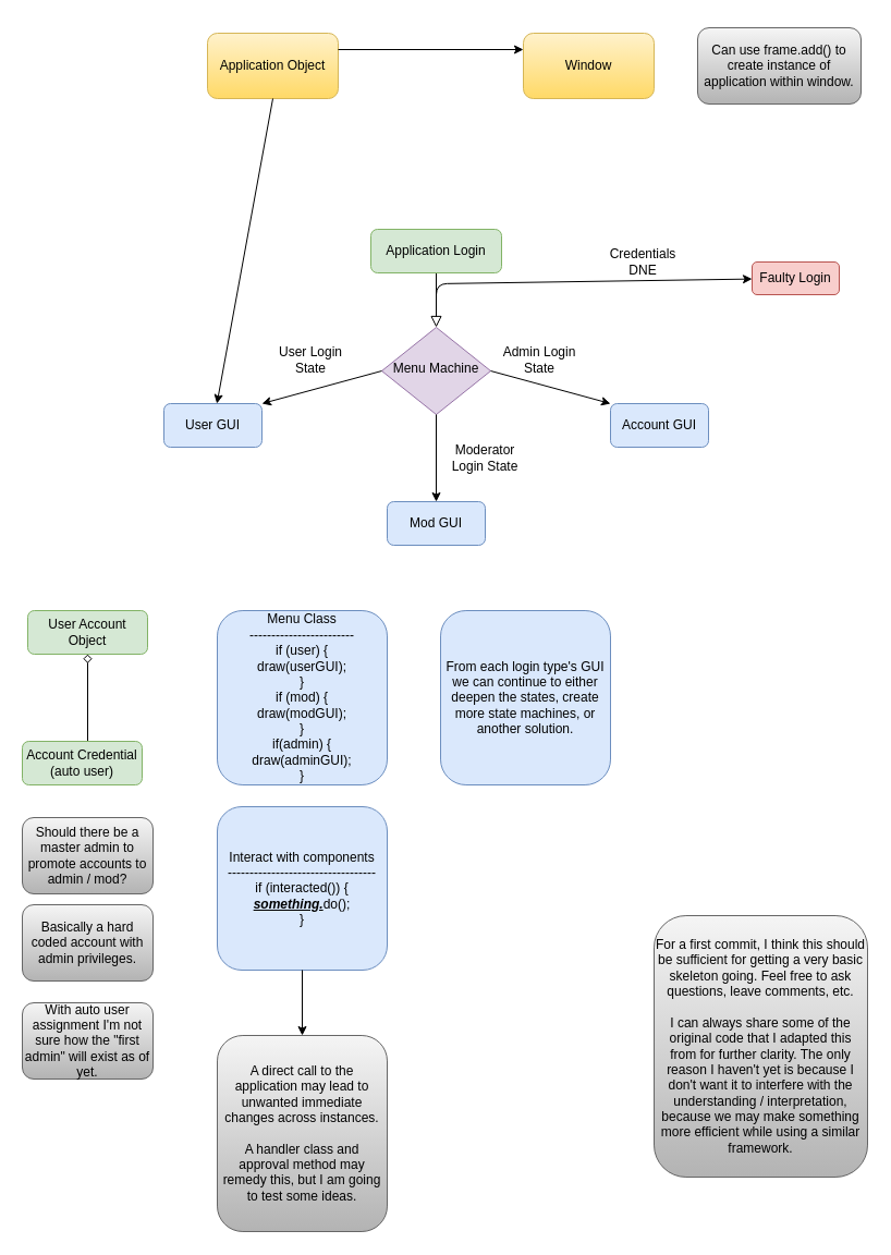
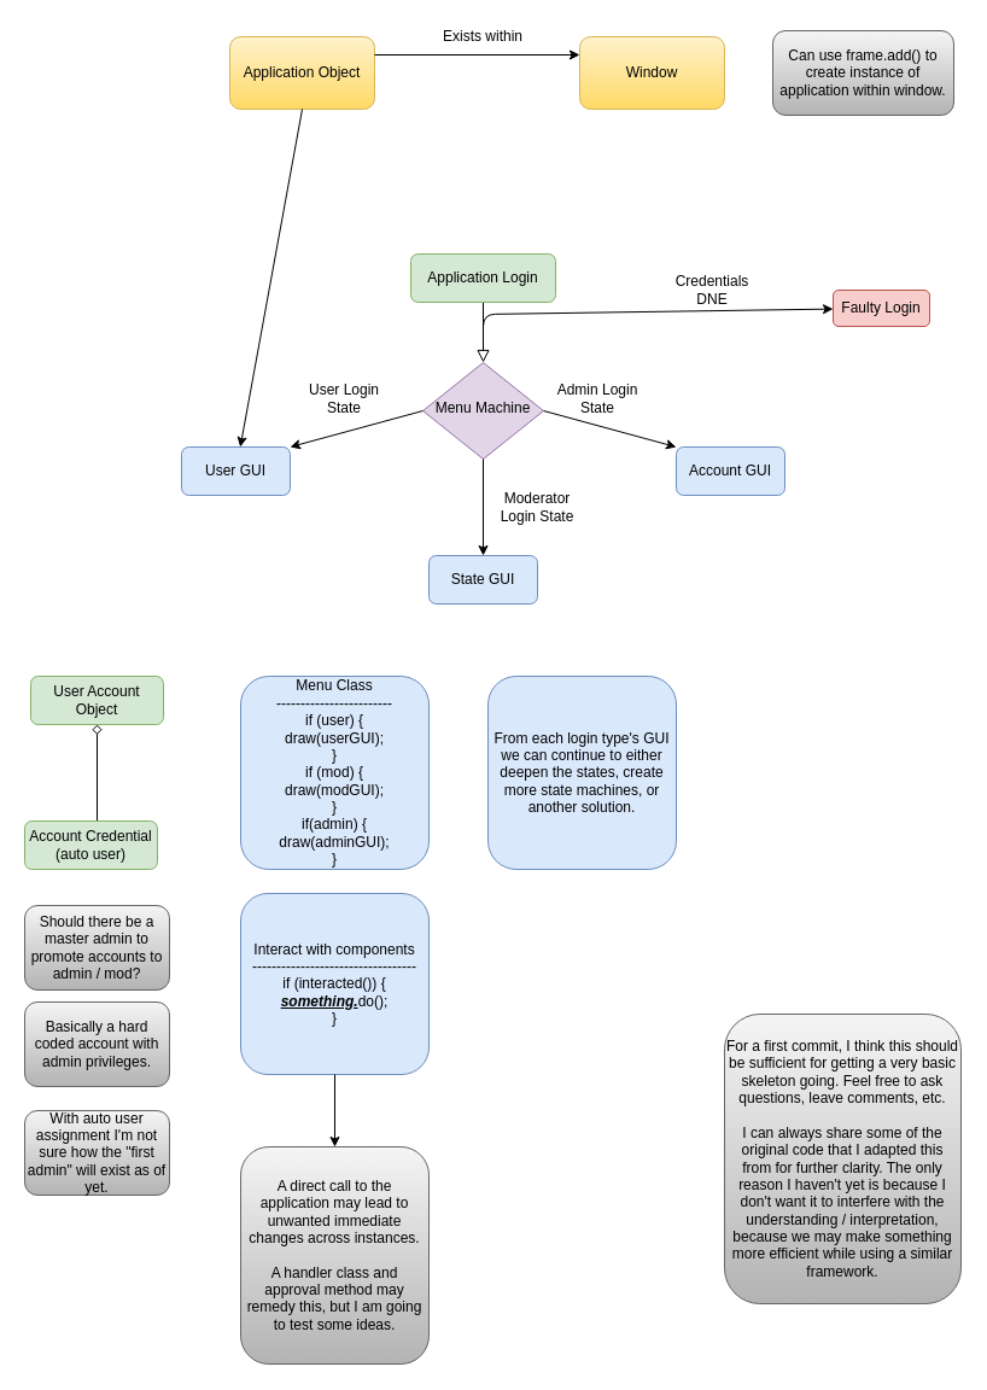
+ <mxCell id="31" value="Exists within" style="text;html=1;strokeColor=none;fillColor=none;align=center;verticalAlign=middle;whiteSpace=wrap;rounded=0;" vertex="1" parent="1"><mxGeometry x="365" y="20" width="70" height="20" as="geometry" /></mxCell>
- <mxCell id="12" value="Mod GUI" style="rounded=1;whiteSpace=wrap;html=1;fillColor=#dae8fc;strokeColor=#6c8ebf;" vertex="1" parent="1"><mxGeometry x="355" y="460" width="90" height="40" as="geometry" /></mxCell>
+ <mxCell id="12" value="State GUI" style="rounded=1;whiteSpace=wrap;html=1;fillColor=#dae8fc;strokeColor=#6c8ebf;" vertex="1" parent="1"><mxGeometry x="355" y="460" width="90" height="40" as="geometry" /></mxCell>
